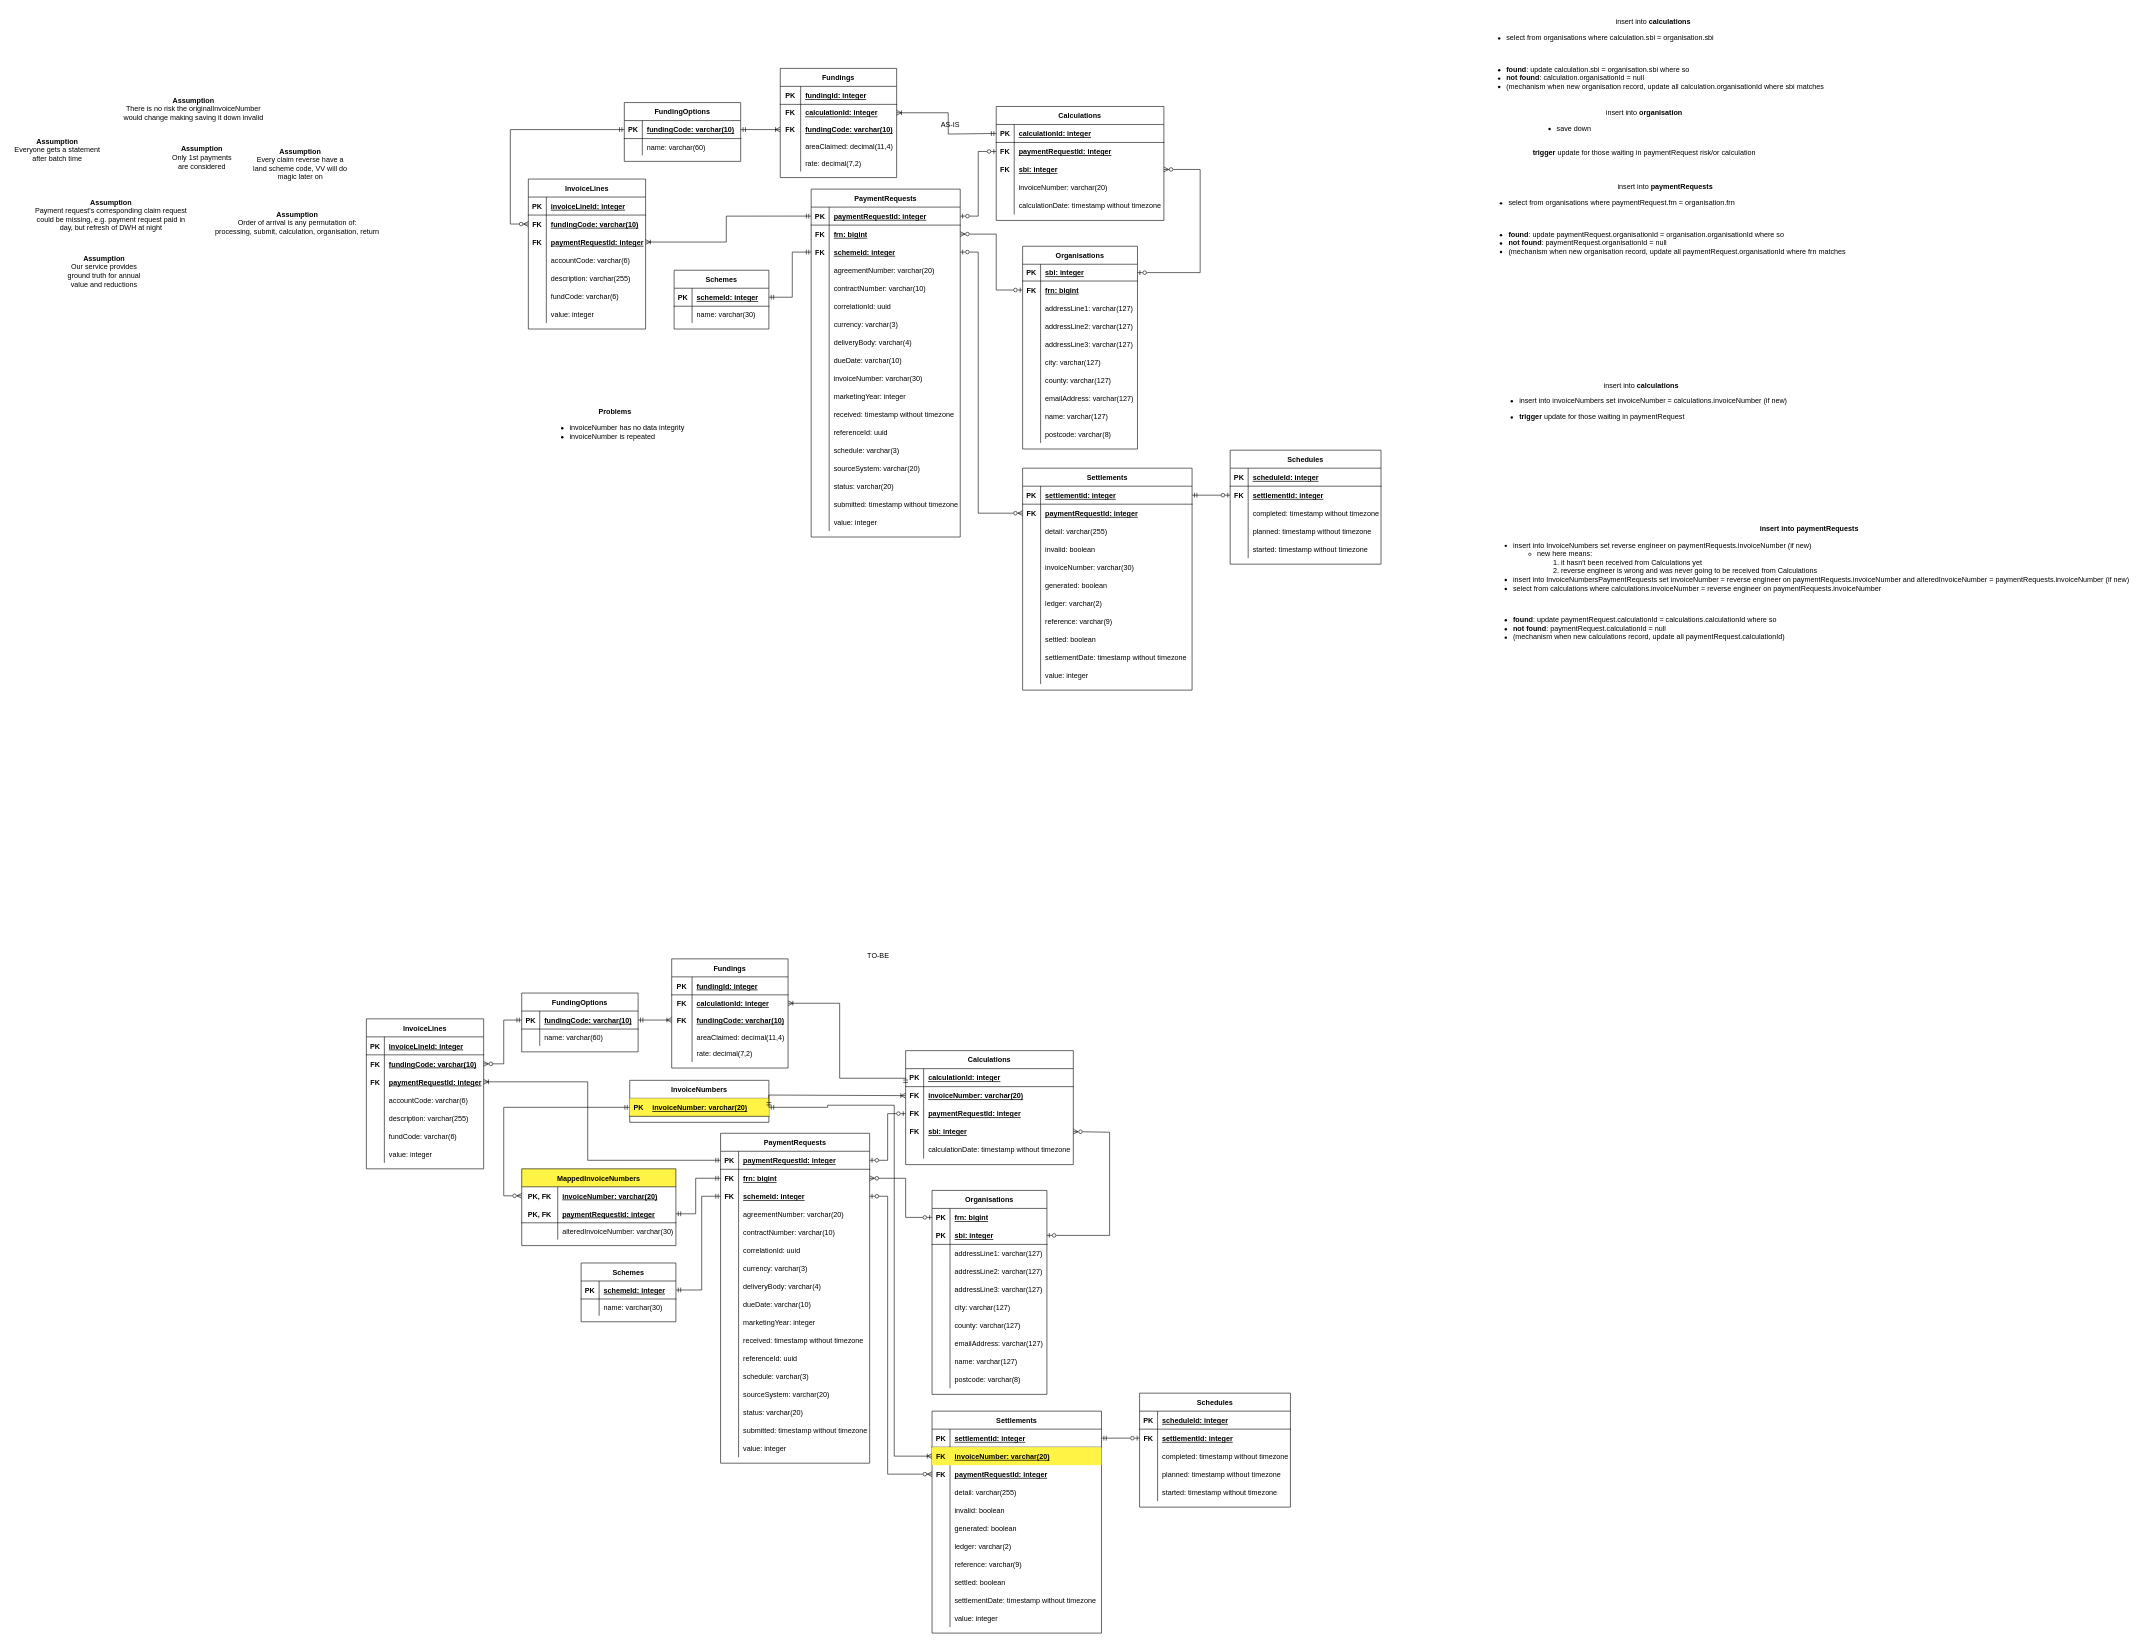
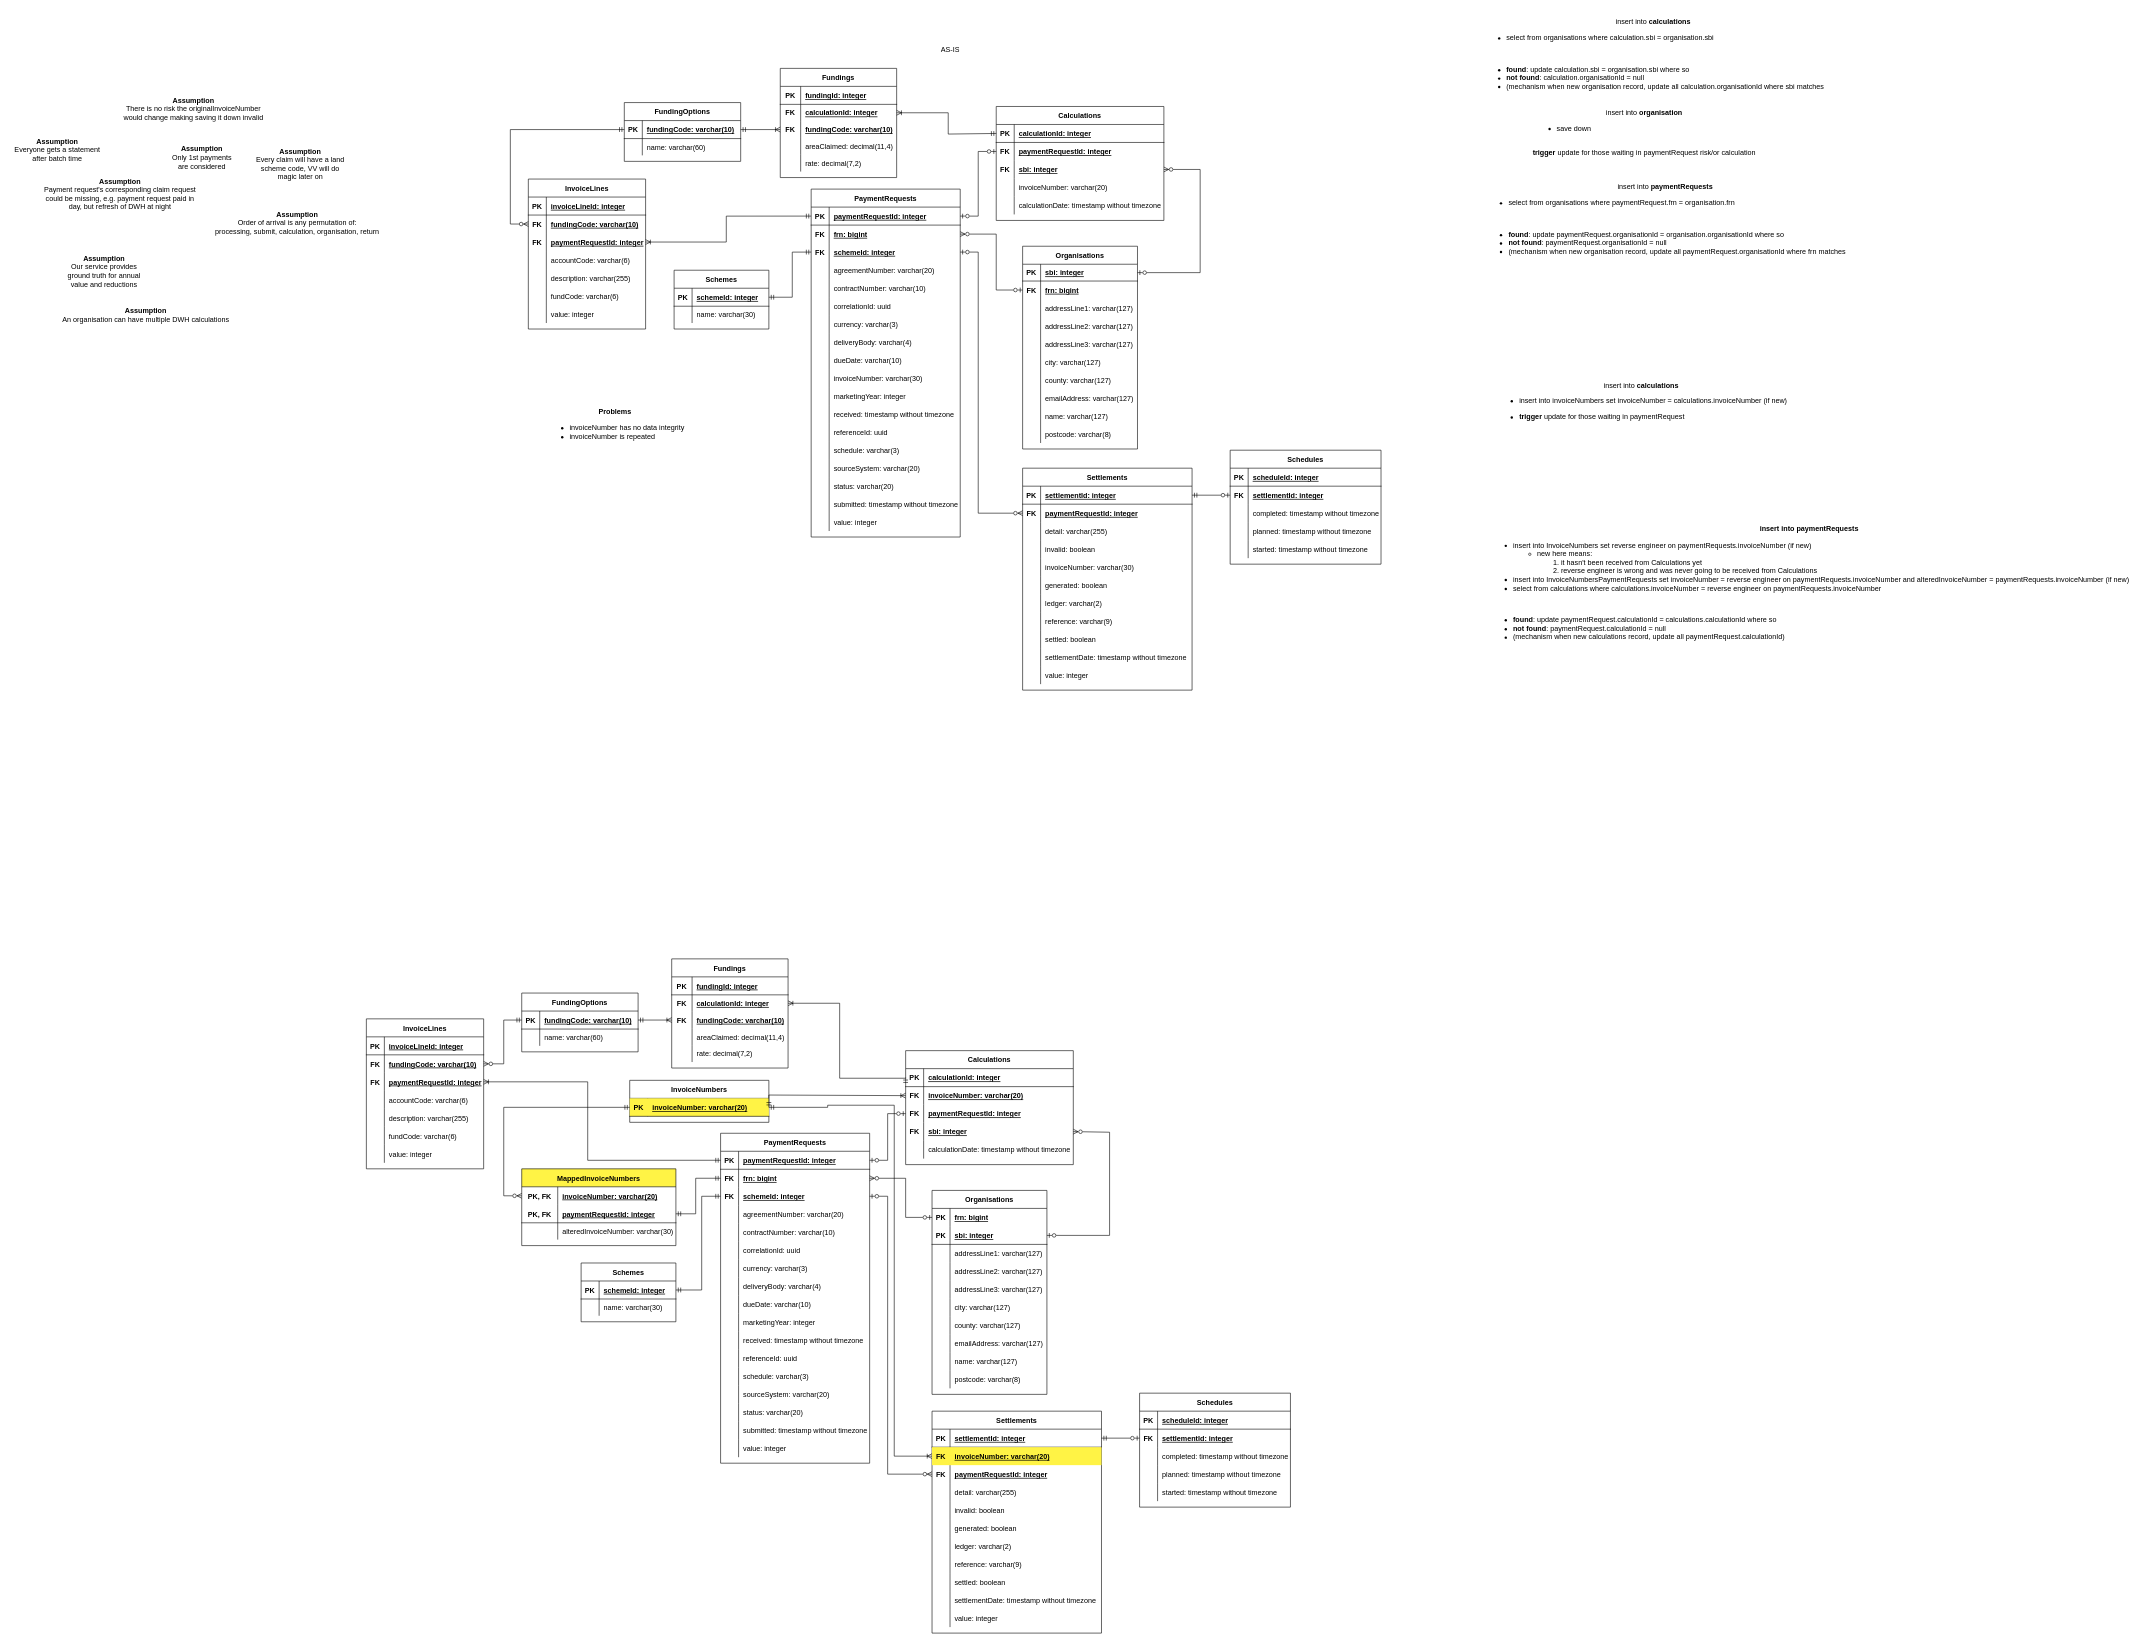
- <mxCell id="458" value="AS-IS" style="text;html=1;strokeColor=none;fillColor=none;align=center;verticalAlign=middle;whiteSpace=wrap;overflow=hidden;" parent="1" vertex="1"><mxGeometry x="1560" y="193" width="46.5" height="30" as="geometry" /></mxCell>
+ <mxCell id="458" value="AS-IS" style="text;html=1;strokeColor=none;fillColor=none;align=center;verticalAlign=middle;whiteSpace=wrap;overflow=hidden;" parent="1" vertex="1"><mxGeometry x="1560" y="68" width="46.5" height="30" as="geometry" /></mxCell>
- <mxCell id="167" value="&lt;b&gt;Assumption&lt;br&gt;&lt;/b&gt;Every claim reverse have a land scheme code, VV will do magic later on" style="text;html=1;strokeColor=none;fillColor=none;align=center;verticalAlign=middle;whiteSpace=wrap;overflow=hidden;" parent="1" vertex="1"><mxGeometry x="420" y="236.5" width="160" height="73" as="geometry" /></mxCell>
+ <mxCell id="167" value="&lt;b&gt;Assumption&lt;br&gt;&lt;/b&gt;Every claim will have a land scheme code, VV will do magic later on" style="text;html=1;strokeColor=none;fillColor=none;align=center;verticalAlign=middle;whiteSpace=wrap;overflow=hidden;" parent="1" vertex="1"><mxGeometry x="420" y="236.5" width="160" height="73" as="geometry" /></mxCell>
- <mxCell id="165" value="&lt;b&gt;Assumption&lt;br&gt;&lt;/b&gt;Payment request's corresponding claim request could be missing, e.g. payment request paid in day, but refresh of DWH at night" style="text;html=1;strokeColor=none;fillColor=none;align=center;verticalAlign=middle;whiteSpace=wrap;overflow=hidden;" parent="1" vertex="1"><mxGeometry x="55" y="323" width="258.5" height="70" as="geometry" /></mxCell>
+ <mxCell id="165" value="&lt;b&gt;Assumption&lt;br&gt;&lt;/b&gt;Payment request's corresponding claim request could be missing, e.g. payment request paid in day, but refresh of DWH at night" style="text;html=1;strokeColor=none;fillColor=none;align=center;verticalAlign=middle;whiteSpace=wrap;overflow=hidden;" parent="1" vertex="1"><mxGeometry x="70" y="288" width="258.5" height="70" as="geometry" /></mxCell>
+ <mxCell id="166" value="&lt;b&gt;Assumption&lt;br&gt;&lt;/b&gt;An organisation can have multiple DWH calculations" style="text;html=1;strokeColor=none;fillColor=none;align=center;verticalAlign=middle;whiteSpace=wrap;overflow=hidden;" parent="1" vertex="1"><mxGeometry x="100" y="508" width="285.25" height="33.5" as="geometry" /></mxCell>
- <mxCell id="459" value="TO-BE" style="text;html=1;strokeColor=none;fillColor=none;align=center;verticalAlign=middle;whiteSpace=wrap;overflow=hidden;" parent="1" vertex="1"><mxGeometry x="1440" y="1578" width="46.5" height="30" as="geometry" /></mxCell>
